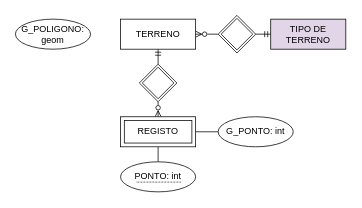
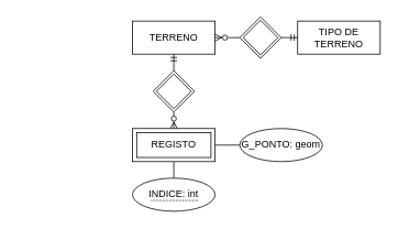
- <mxCell id="13" value="G_POLIGONO: geom" style="ellipse;whiteSpace=wrap;html=1;align=center;fontStyle=0" vertex="1" parent="1"><mxGeometry x="20" y="25" width="100" height="40" as="geometry" /></mxCell>
- <mxCell id="8" value="TIPO DE TERRENO" style="whiteSpace=wrap;html=1;align=center;fillColor=#e1d5e7;" vertex="1" parent="1"><mxGeometry x="360" y="25" width="100" height="40" as="geometry" /></mxCell>
+ <mxCell id="8" value="TIPO DE TERRENO" style="whiteSpace=wrap;html=1;align=center;" vertex="1" parent="1"><mxGeometry x="360" y="25" width="100" height="40" as="geometry" /></mxCell>
- <mxCell id="14" value="G_PONTO: int" style="ellipse;whiteSpace=wrap;html=1;align=center;fontStyle=0" vertex="1" parent="1"><mxGeometry x="290" y="155" width="100" height="40" as="geometry" /></mxCell>
+ <mxCell id="14" value="G_PONTO: geom" style="ellipse;whiteSpace=wrap;html=1;align=center;fontStyle=0" vertex="1" parent="1"><mxGeometry x="290" y="155" width="100" height="40" as="geometry" /></mxCell>
- <mxCell id="15" value="&lt;span style=&quot;border-bottom: 1px dotted&quot;&gt;PONTO: int&lt;/span&gt;" style="ellipse;whiteSpace=wrap;html=1;align=center;" vertex="1" parent="1"><mxGeometry x="160" y="215" width="100" height="40" as="geometry" /></mxCell>
+ <mxCell id="15" value="&lt;span style=&quot;border-bottom: 1px dotted&quot;&gt;INDICE: int&lt;/span&gt;" style="ellipse;whiteSpace=wrap;html=1;align=center;" vertex="1" parent="1"><mxGeometry x="160" y="215" width="100" height="40" as="geometry" /></mxCell>
